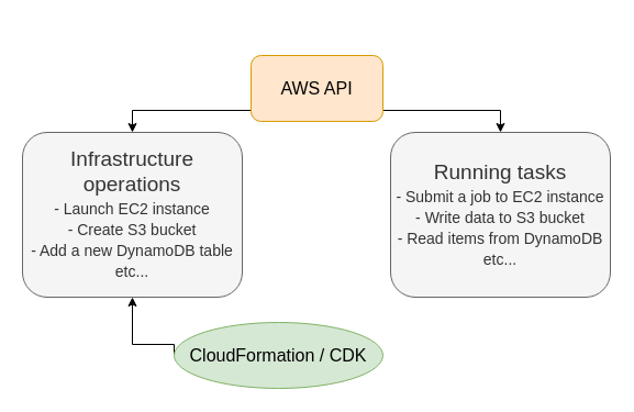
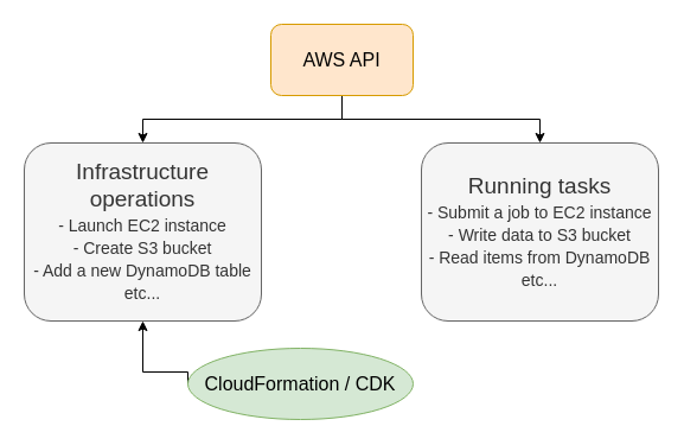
- <mxCell id="4" value="AWS API" style="rounded=1;whiteSpace=wrap;html=1;fontSize=16;fillColor=#ffe6cc;strokeColor=#d79b00;" vertex="1" parent="1"><mxGeometry x="228" y="50" width="120" height="60" as="geometry" /></mxCell>
+ <mxCell id="4" value="AWS API" style="rounded=1;whiteSpace=wrap;html=1;fontSize=16;fillColor=#ffe6cc;strokeColor=#d79b00;" vertex="1" parent="1"><mxGeometry x="228" y="20" width="120" height="60" as="geometry" /></mxCell>
